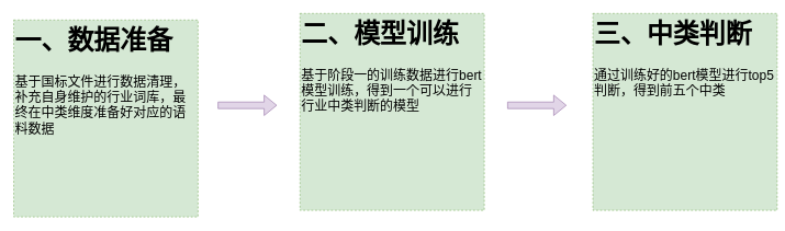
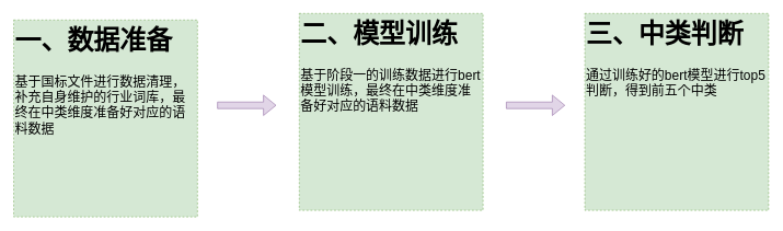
- <mxCell id="3" value="&lt;h1 style=&quot;margin-top: 0px;&quot;&gt;二、模型训练&lt;/h1&gt;&lt;p&gt;基于阶段一的训练数据进行bert模型训练，得到一个可以进行行业中类判断的模型&lt;/p&gt;" style="text;html=1;whiteSpace=wrap;overflow=hidden;rounded=0;strokeColor=#82b366;dashed=1;fillColor=#d5e8d4;fontSize=20;" vertex="1" parent="1"><mxGeometry x="455" y="20" width="280" height="300" as="geometry" /></mxCell>
+ <mxCell id="3" value="&lt;h1 style=&quot;margin-top: 0px;&quot;&gt;二、模型训练&lt;/h1&gt;&lt;p&gt;基于阶段一的训练数据进行bert模型训练，最终在中类维度准备好对应的语料数据&lt;/p&gt;" style="text;html=1;whiteSpace=wrap;overflow=hidden;rounded=0;strokeColor=#82b366;dashed=1;fillColor=#d5e8d4;fontSize=20;" vertex="1" parent="1"><mxGeometry x="455" y="20" width="280" height="300" as="geometry" /></mxCell>
- <mxCell id="4" value="&lt;h1 style=&quot;margin-top: 0px;&quot;&gt;三、中类判断&lt;/h1&gt;&lt;p&gt;通过训练好的bert模型进行top5判断，得到前五个中类&lt;/p&gt;" style="text;html=1;whiteSpace=wrap;overflow=hidden;rounded=0;strokeColor=#82b366;dashed=1;fillColor=#d5e8d4;fontSize=20;" vertex="1" parent="1"><mxGeometry x="900" y="20" width="280" height="300" as="geometry" /></mxCell>
+ <mxCell id="4" value="&lt;h1 style=&quot;margin-top: 0px;&quot;&gt;三、中类判断&lt;/h1&gt;&lt;p&gt;通过训练好的bert模型进行top5判断，得到前五个中类&lt;/p&gt;" style="text;html=1;whiteSpace=wrap;overflow=hidden;rounded=0;strokeColor=#82b366;dashed=1;fillColor=#d5e8d4;fontSize=20;" vertex="1" parent="1"><mxGeometry x="890" y="20" width="280" height="300" as="geometry" /></mxCell>
